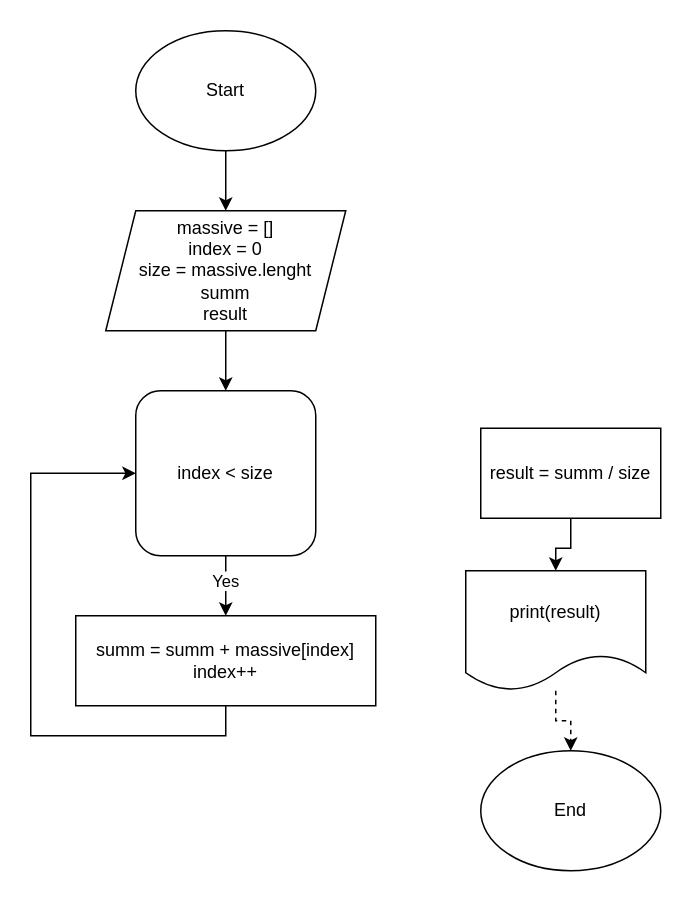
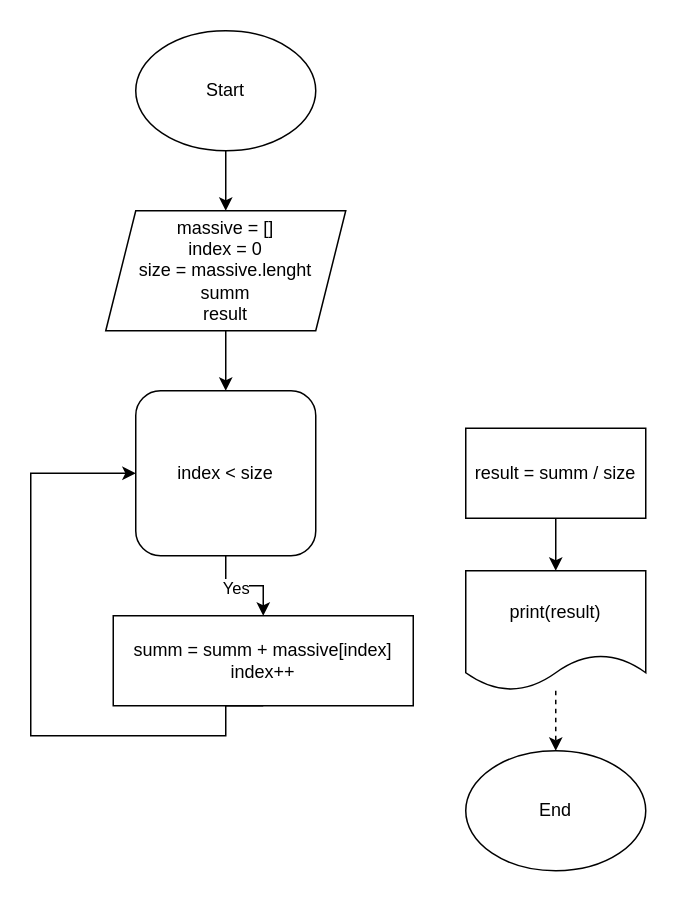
- <mxCell id="12" value="result = summ / size" style="rounded=0;whiteSpace=wrap;html=1;" vertex="1" parent="1"><mxGeometry x="320" y="285" width="120" height="60" as="geometry" /></mxCell>
+ <mxCell id="12" value="result = summ / size" style="rounded=0;whiteSpace=wrap;html=1;" vertex="1" parent="1"><mxGeometry x="310" y="285" width="120" height="60" as="geometry" /></mxCell>
- <mxCell id="10" value="summ = summ + massive[index]&lt;br&gt;index++" style="rounded=0;whiteSpace=wrap;html=1;" vertex="1" parent="1"><mxGeometry x="50" y="410" width="200" height="60" as="geometry" /></mxCell>
+ <mxCell id="10" value="summ = summ + massive[index]&lt;br&gt;index++" style="rounded=0;whiteSpace=wrap;html=1;" vertex="1" parent="1"><mxGeometry x="75" y="410" width="200" height="60" as="geometry" /></mxCell>
- <mxCell id="15" value="End" style="ellipse;whiteSpace=wrap;html=1;" vertex="1" parent="1"><mxGeometry x="320" y="500" width="120" height="80" as="geometry" /></mxCell>
+ <mxCell id="15" value="End" style="ellipse;whiteSpace=wrap;html=1;" vertex="1" parent="1"><mxGeometry x="310" y="500" width="120" height="80" as="geometry" /></mxCell>
